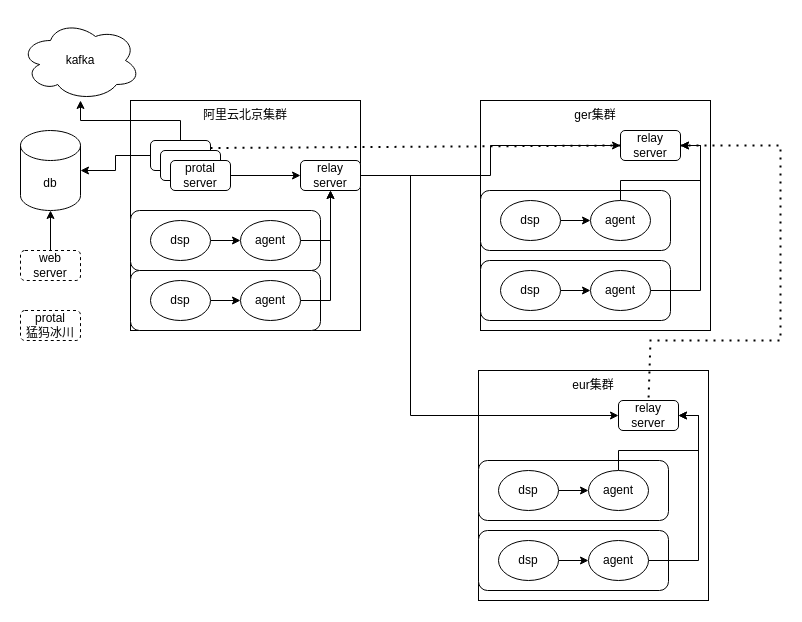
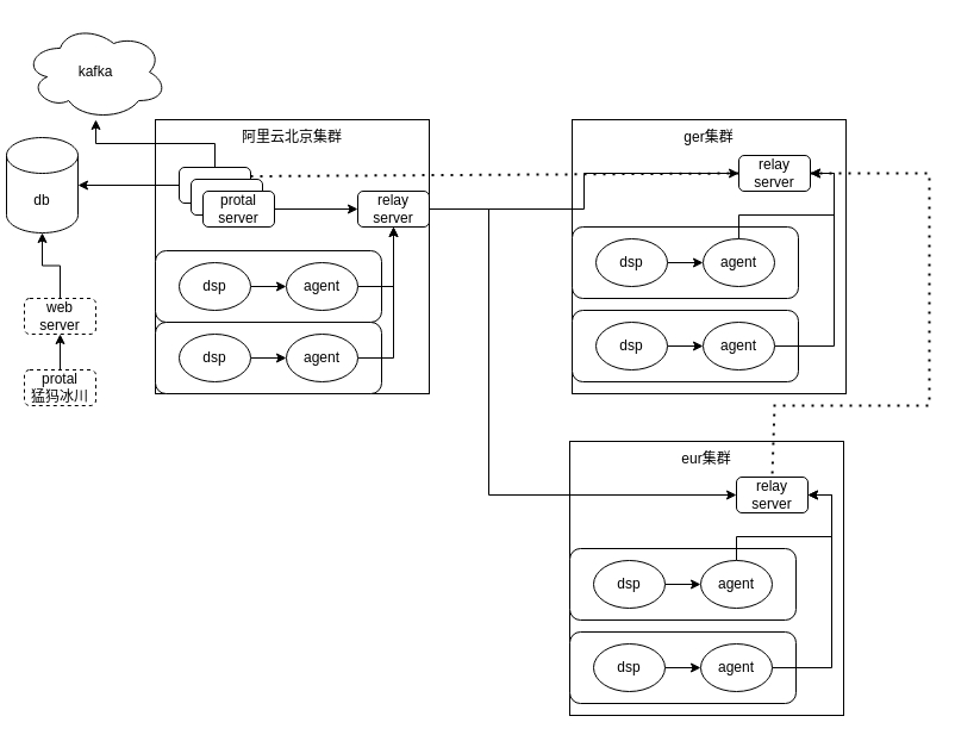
- <mxCell id="4" value="db" style="shape=cylinder3;whiteSpace=wrap;html=1;boundedLbl=1;backgroundOutline=1;size=15;" vertex="1" parent="1"><mxGeometry x="20" y="130" width="60" height="80" as="geometry" /></mxCell>
+ <mxCell id="4" value="db" style="shape=cylinder3;whiteSpace=wrap;html=1;boundedLbl=1;backgroundOutline=1;size=15;" vertex="1" parent="1"><mxGeometry x="5" y="115" width="60" height="80" as="geometry" /></mxCell>
+ <mxCell id="17" style="edgeStyle=orthogonalEdgeStyle;rounded=0;orthogonalLoop=1;jettySize=auto;html=1;exitX=0.5;exitY=0;exitDx=0;exitDy=0;entryX=0.5;entryY=1;entryDx=0;entryDy=0;" edge="1" parent="1" source="18" target="13"><mxGeometry relative="1" as="geometry" /></mxCell>
